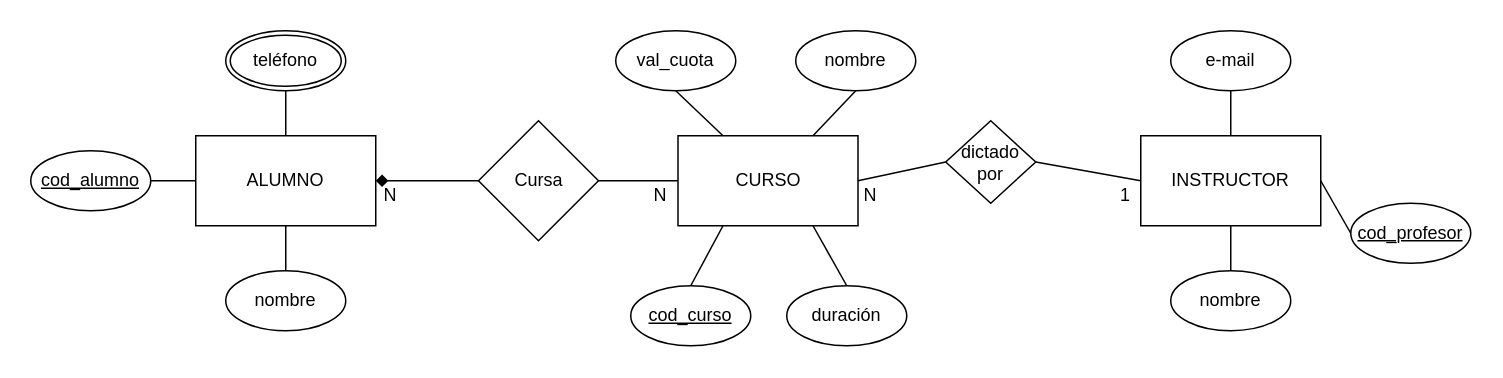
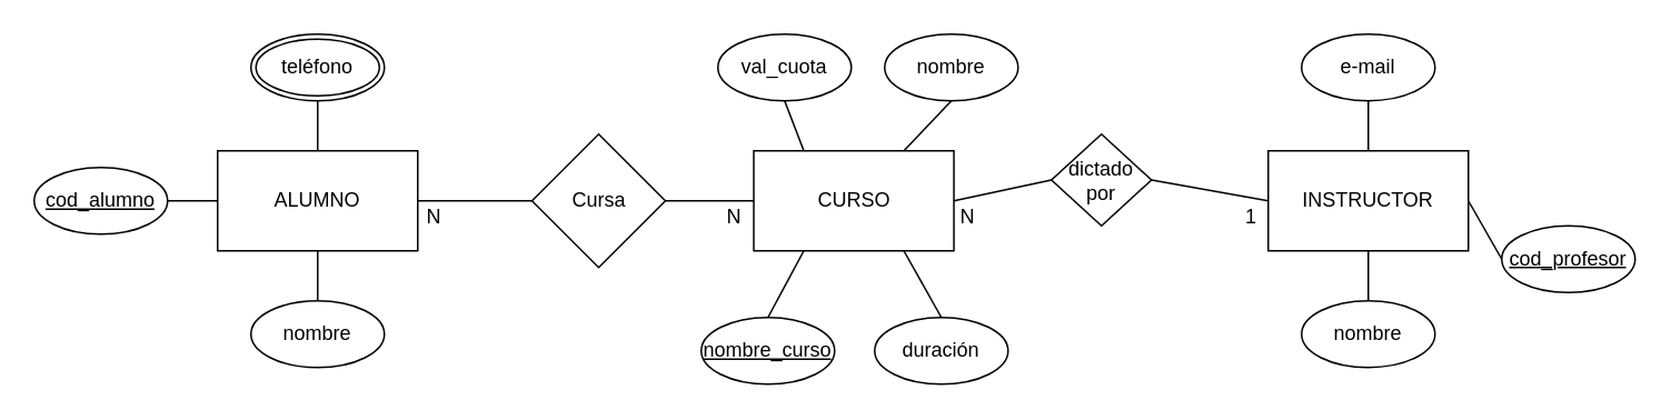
- <mxCell id="15" value="val_cuota" style="ellipse;whiteSpace=wrap;html=1;" vertex="1" parent="1"><mxGeometry x="410" y="20" width="80" height="40" as="geometry" /></mxCell>
+ <mxCell id="15" value="val_cuota" style="ellipse;whiteSpace=wrap;html=1;" vertex="1" parent="1"><mxGeometry x="430" y="20" width="80" height="40" as="geometry" /></mxCell>
- <mxCell id="20" value="" style="endArrow=diamond;html=1;entryX=1;entryY=0.5;entryDx=0;entryDy=0;exitX=0;exitY=0.5;exitDx=0;exitDy=0;" edge="1" parent="1" source="21" target="4"><mxGeometry width="50" height="50" relative="1" as="geometry"><mxPoint x="330" y="120" as="sourcePoint" /><mxPoint x="380" y="180" as="targetPoint" /></mxGeometry></mxCell>
+ <mxCell id="20" value="" style="endArrow=none;html=1;entryX=1;entryY=0.5;entryDx=0;entryDy=0;exitX=0;exitY=0.5;exitDx=0;exitDy=0;" edge="1" parent="1" source="21" target="4"><mxGeometry width="50" height="50" relative="1" as="geometry"><mxPoint x="330" y="120" as="sourcePoint" /><mxPoint x="380" y="180" as="targetPoint" /></mxGeometry></mxCell>
- <mxCell id="10" value="&lt;u&gt;cod_curso&lt;/u&gt;" style="ellipse;whiteSpace=wrap;html=1;" vertex="1" parent="1"><mxGeometry x="420" y="190" width="80" height="40" as="geometry" /></mxCell>
+ <mxCell id="10" value="&lt;u&gt;nombre_curso&lt;/u&gt;" style="ellipse;whiteSpace=wrap;html=1;" vertex="1" parent="1"><mxGeometry x="420" y="190" width="80" height="40" as="geometry" /></mxCell>
